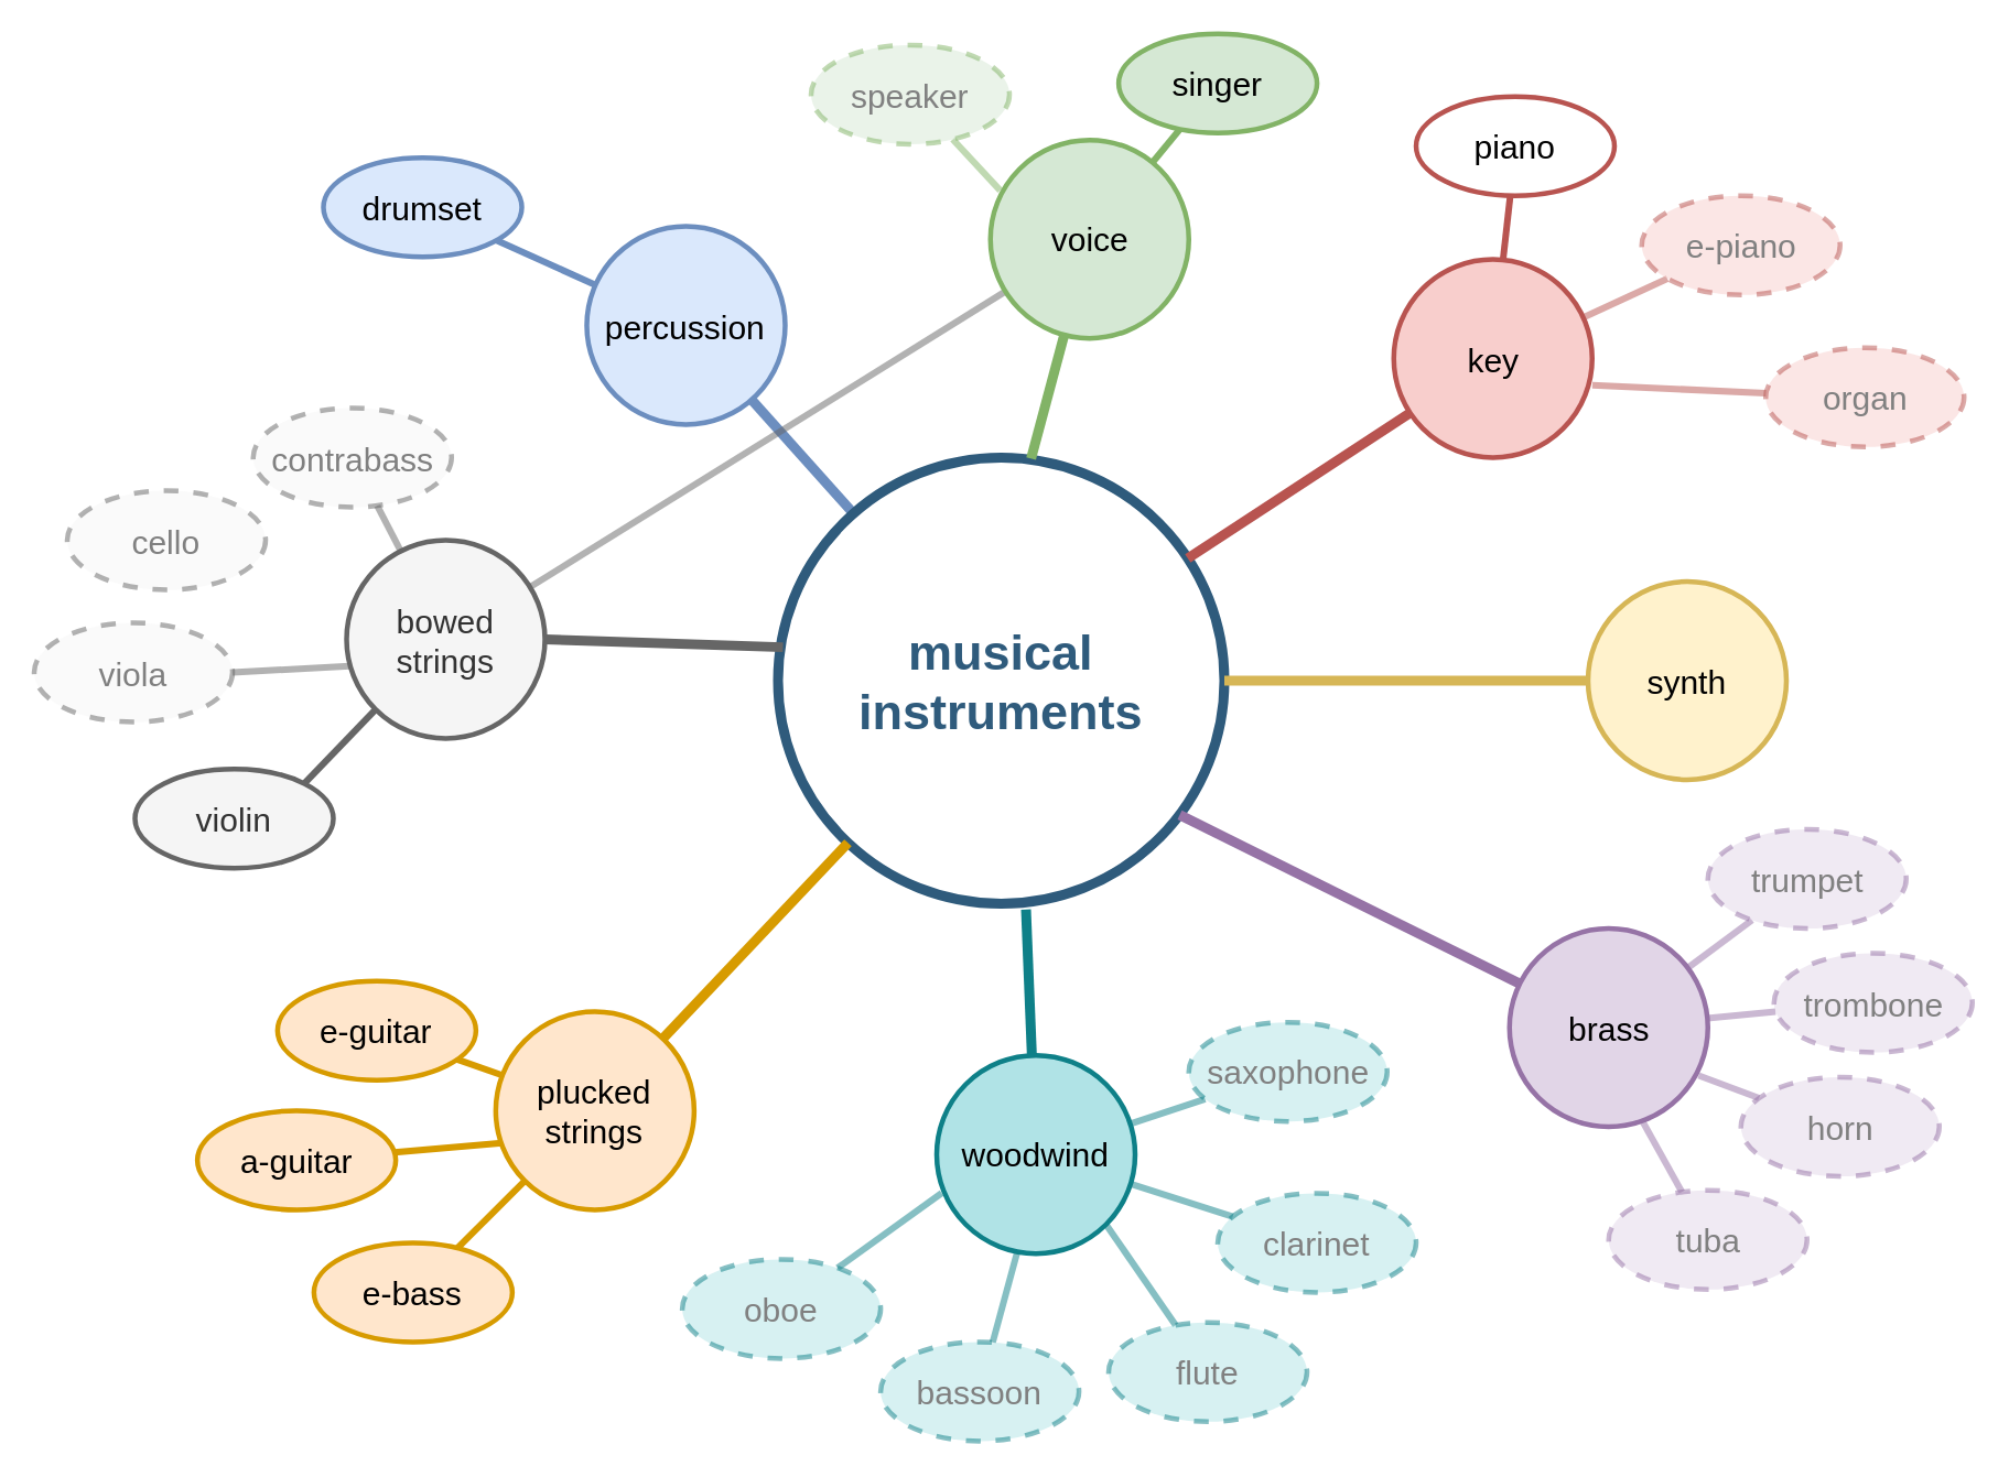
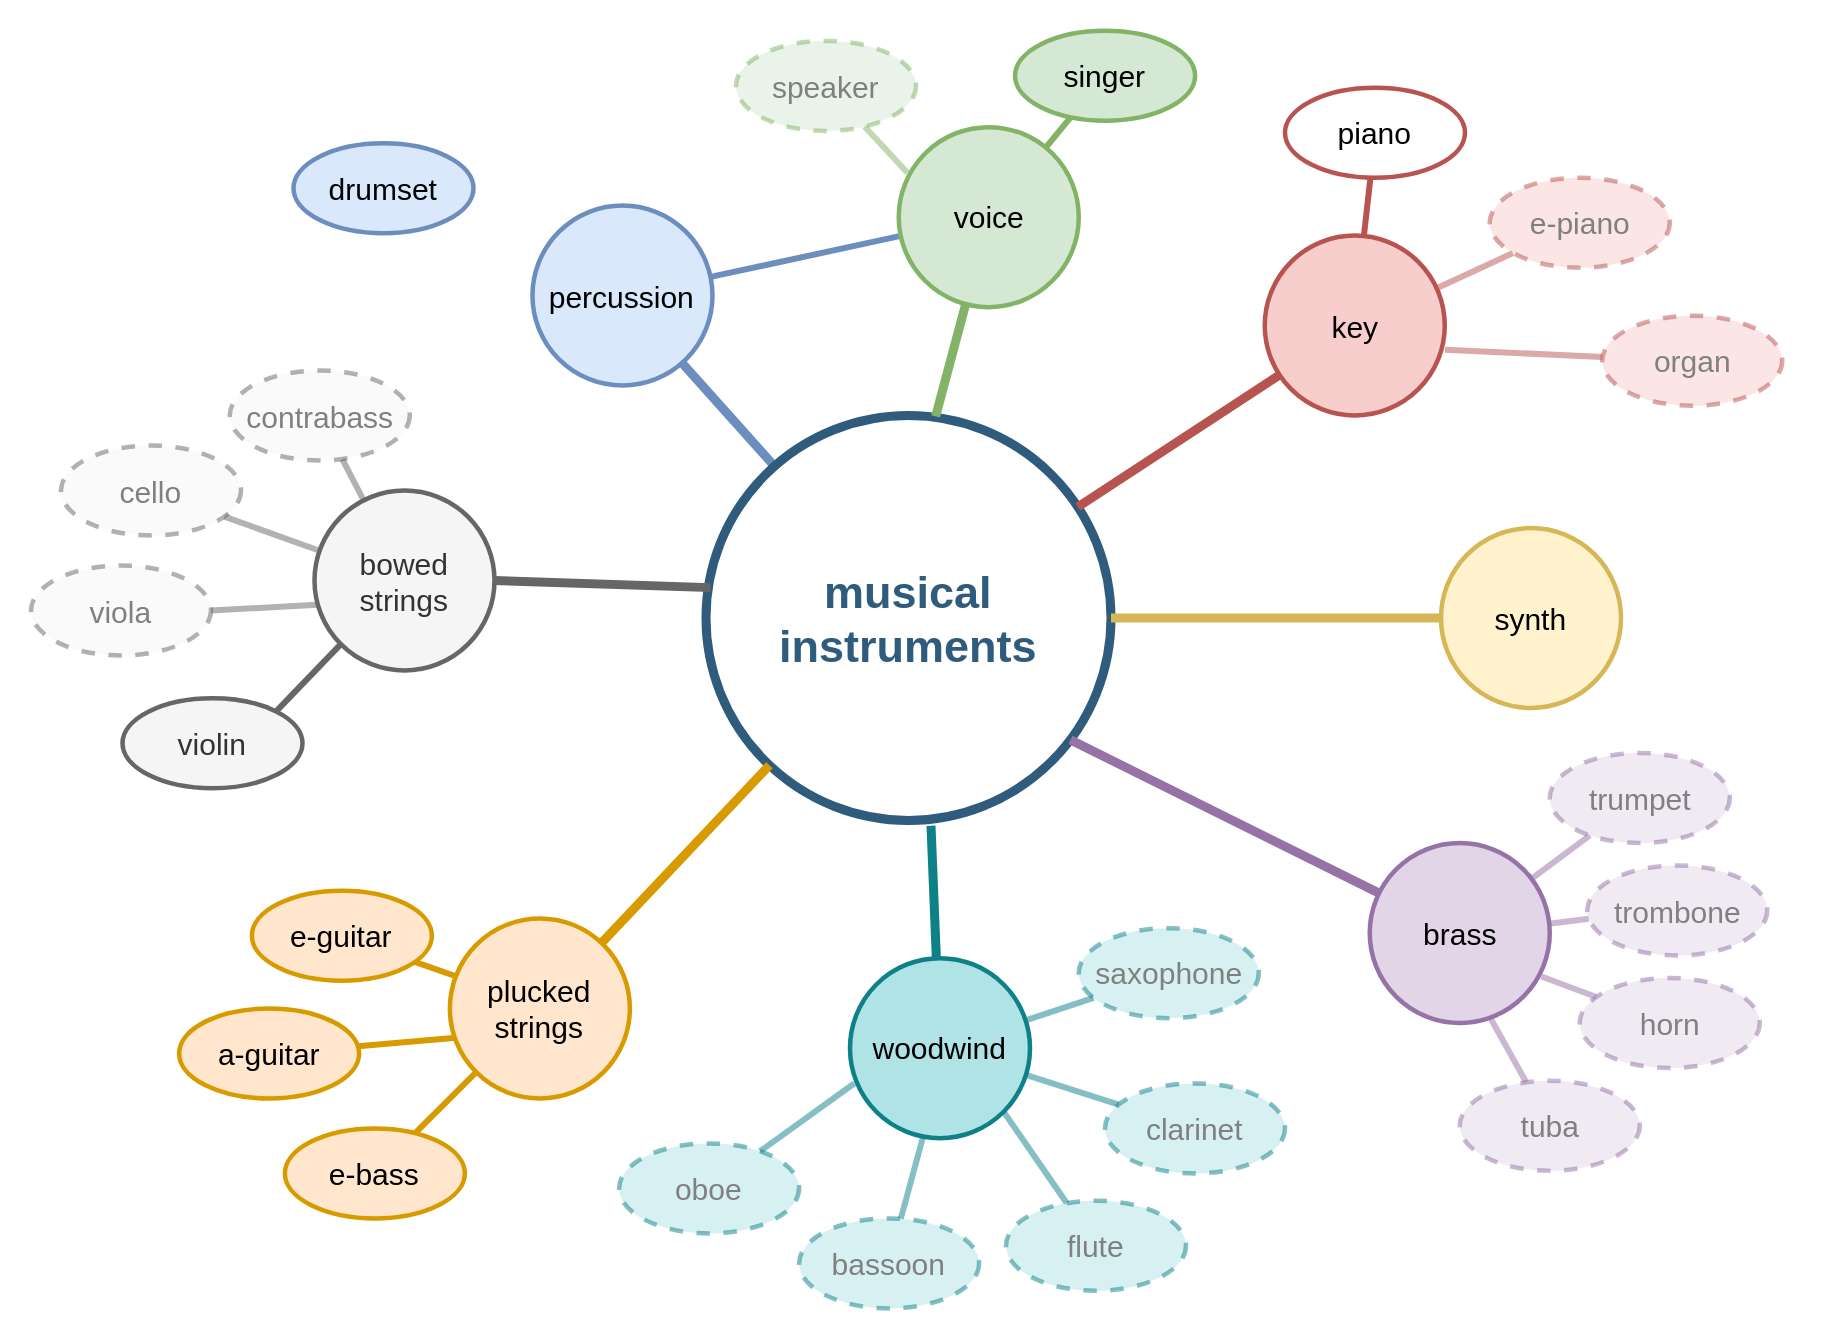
- <mxCell id="2" value="" style="rounded=1;orthogonalLoop=1;jettySize=auto;html=1;endArrow=none;endFill=0;fillColor=#dae8fc;strokeColor=#6c8ebf;strokeWidth=4;" parent="1" source="3" target="6" edge="1"><mxGeometry relative="1" as="geometry" /></mxCell>
+ <mxCell id="2" value="" style="rounded=1;orthogonalLoop=1;jettySize=auto;html=1;endArrow=none;endFill=0;fillColor=#dae8fc;strokeColor=#6c8ebf;strokeWidth=4;" parent="1" source="3" target="26" edge="1"><mxGeometry relative="1" as="geometry" /></mxCell>
- <mxCell id="7" value="" style="rounded=1;orthogonalLoop=1;jettySize=auto;html=1;endArrow=none;endFill=0;fillColor=#f5f5f5;strokeColor=#666666;strokeWidth=4;opacity=50;" parent="1" source="8" target="26" edge="1"><mxGeometry relative="1" as="geometry" /></mxCell>
+ <mxCell id="7" value="" style="rounded=1;orthogonalLoop=1;jettySize=auto;html=1;endArrow=none;endFill=0;fillColor=#f5f5f5;strokeColor=#666666;strokeWidth=4;opacity=50;" parent="1" source="8" target="9" edge="1"><mxGeometry relative="1" as="geometry" /></mxCell>
- <mxCell id="44" value="&lt;font color=&quot;#808080&quot;&gt;trombone&lt;/font&gt;" style="ellipse;whiteSpace=wrap;html=1;fontSize=20;fillColor=#e1d5e7;strokeColor=#9673a6;shadow=0;strokeWidth=3;rounded=1;opacity=50;dashed=1;" parent="1" vertex="1"><mxGeometry x="1072.5" y="576.5" width="120" height="60" as="geometry" /></mxCell>
+ <mxCell id="44" value="&lt;font color=&quot;#808080&quot;&gt;trombone&lt;/font&gt;" style="ellipse;whiteSpace=wrap;html=1;fontSize=20;fillColor=#e1d5e7;strokeColor=#9673a6;shadow=0;strokeWidth=3;rounded=1;opacity=50;dashed=1;" parent="1" vertex="1"><mxGeometry x="1057.5" y="576.5" width="120" height="60" as="geometry" /></mxCell>
